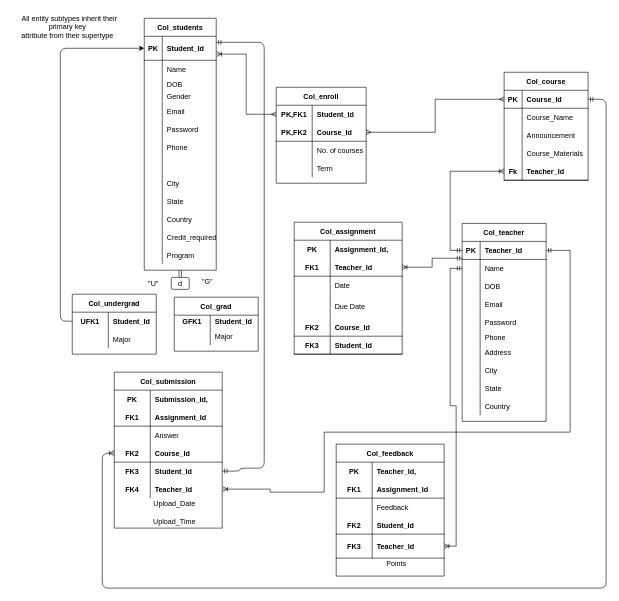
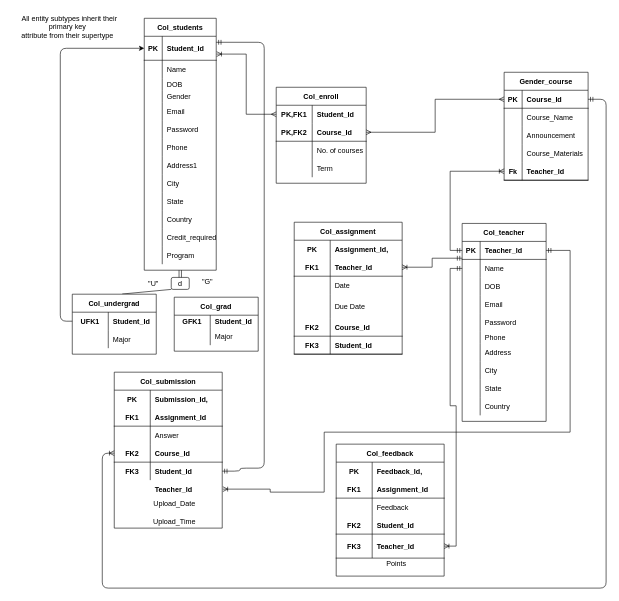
- <mxCell id="15" value="Col_course" style="shape=table;startSize=30;container=1;collapsible=1;childLayout=tableLayout;fixedRows=1;rowLines=0;fontStyle=1;align=center;resizeLast=1;" parent="1" vertex="1"><mxGeometry x="840" y="120" width="140" height="180" as="geometry" /></mxCell>
+ <mxCell id="15" value="Gender_course" style="shape=table;startSize=30;container=1;collapsible=1;childLayout=tableLayout;fixedRows=1;rowLines=0;fontStyle=1;align=center;resizeLast=1;" parent="1" vertex="1"><mxGeometry x="840" y="120" width="140" height="180" as="geometry" /></mxCell>
+ <mxCell id="116" value="Address1" style="shape=partialRectangle;connectable=0;fillColor=none;top=0;left=0;bottom=0;right=0;align=left;spacingLeft=6;overflow=hidden;" parent="114" vertex="1"><mxGeometry x="30" width="90" height="30" as="geometry" /></mxCell>
+ <mxCell id="89" value="" style="endArrow=none;html=1;rounded=0;exitX=0;exitY=1;exitDx=0;exitDy=0;entryX=0.595;entryY=-0.003;entryDx=0;entryDy=0;entryPerimeter=0;" parent="1" source="87" target="132" edge="1"><mxGeometry relative="1" as="geometry"><mxPoint x="260" y="430" as="sourcePoint" /><mxPoint y="510" as="targetPoint" x="210" /></mxGeometry></mxCell>
- <mxCell id="174" value="Teacher_Id," style="shape=partialRectangle;connectable=0;fillColor=none;top=0;left=0;bottom=0;right=0;align=left;spacingLeft=6;fontStyle=1;overflow=hidden;" parent="172" vertex="1"><mxGeometry x="60" width="120" height="30" as="geometry" /></mxCell>
+ <mxCell id="174" value="Feedback_Id," style="shape=partialRectangle;connectable=0;fillColor=none;top=0;left=0;bottom=0;right=0;align=left;spacingLeft=6;fontStyle=1;overflow=hidden;" parent="172" vertex="1"><mxGeometry x="60" width="120" height="30" as="geometry" /></mxCell>
- <mxCell id="156" value="FK4" style="shape=partialRectangle;connectable=0;fillColor=none;top=0;left=0;bottom=0;right=0;editable=1;overflow=hidden;fontStyle=1" parent="155" vertex="1"><mxGeometry width="60" height="30" as="geometry" /></mxCell>
